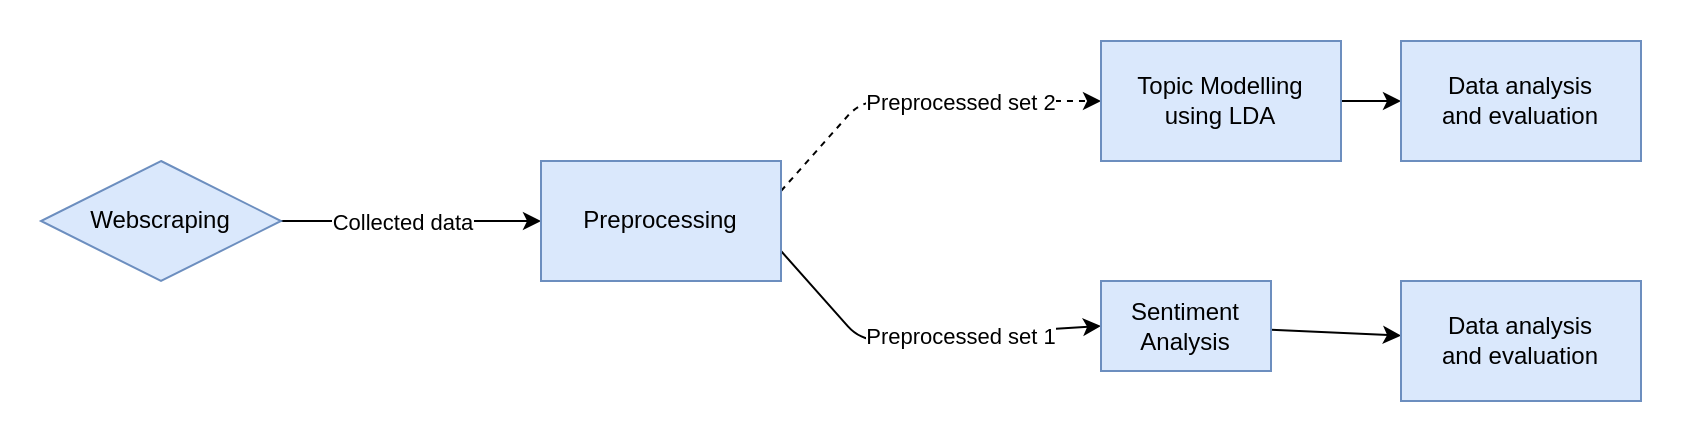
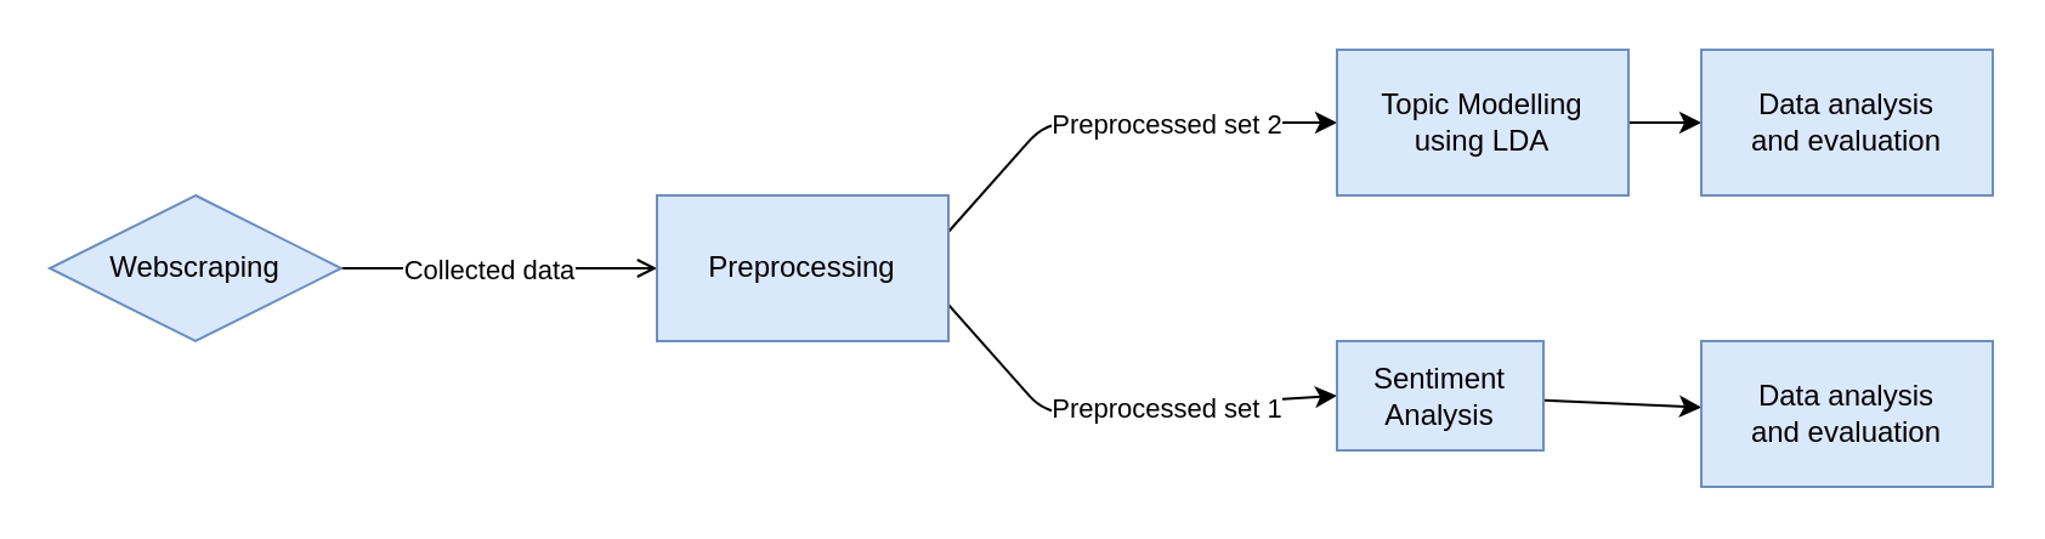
- <mxCell id="5" style="edgeStyle=none;html=1;exitX=1;exitY=0.25;exitDx=0;exitDy=0;entryX=0;entryY=0.5;entryDx=0;entryDy=0;dashed=1;" parent="1" source="9" target="11" edge="1"><mxGeometry relative="1" as="geometry"><Array as="points"><mxPoint x="430" y="50" /></Array></mxGeometry></mxCell>
+ <mxCell id="5" style="edgeStyle=none;html=1;exitX=1;exitY=0.25;exitDx=0;exitDy=0;entryX=0;entryY=0.5;entryDx=0;entryDy=0;" parent="1" source="9" target="11" edge="1"><mxGeometry relative="1" as="geometry"><Array as="points"><mxPoint x="430" y="50" /></Array></mxGeometry></mxCell>
- <mxCell id="2" value="" style="edgeStyle=none;html=1;" parent="1" source="4" target="9" edge="1"><mxGeometry relative="1" as="geometry" /></mxCell>
+ <mxCell id="2" value="" style="edgeStyle=none;html=1;endArrow=open;" parent="1" source="4" target="9" edge="1"><mxGeometry relative="1" as="geometry" /></mxCell>
